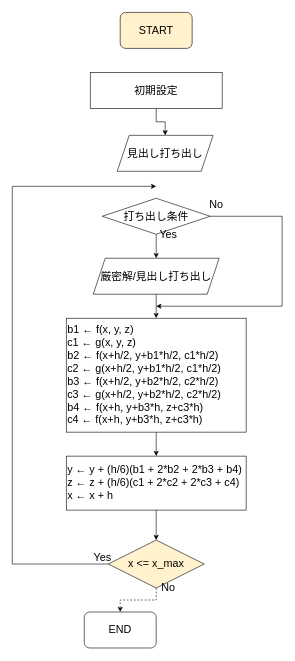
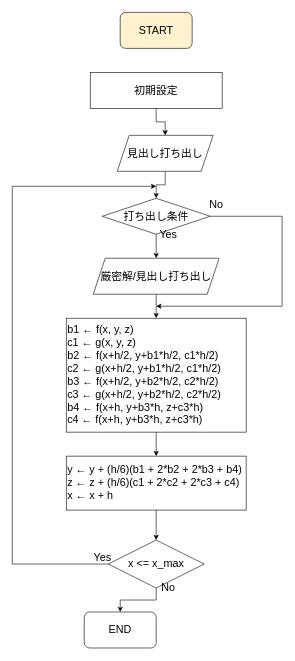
+ <mxCell id="5" value="" style="edgeStyle=orthogonalEdgeStyle;rounded=0;orthogonalLoop=1;jettySize=auto;html=1;fontSize=18;" edge="1" parent="1" source="6" target="9"><mxGeometry relative="1" as="geometry" /></mxCell>
- <mxCell id="18" value="x &amp;lt;= x_max" style="rhombus;whiteSpace=wrap;html=1;rounded=0;fontSize=18;align=center;fillColor=#fff2cc;" vertex="1" parent="1"><mxGeometry x="180" y="900" width="160" height="80" as="geometry" /></mxCell>
+ <mxCell id="18" value="x &amp;lt;= x_max" style="rhombus;whiteSpace=wrap;html=1;rounded=0;fontSize=18;align=center;" vertex="1" parent="1"><mxGeometry x="180" y="900" width="160" height="80" as="geometry" /></mxCell>
- <mxCell id="16" value="" style="edgeStyle=orthogonalEdgeStyle;rounded=0;orthogonalLoop=1;jettySize=auto;html=1;fontSize=18;dashed=1;" edge="1" parent="1" source="18" target="19"><mxGeometry relative="1" as="geometry" /></mxCell>
+ <mxCell id="16" value="" style="edgeStyle=orthogonalEdgeStyle;rounded=0;orthogonalLoop=1;jettySize=auto;html=1;fontSize=18;" edge="1" parent="1" source="18" target="19"><mxGeometry relative="1" as="geometry" /></mxCell>
